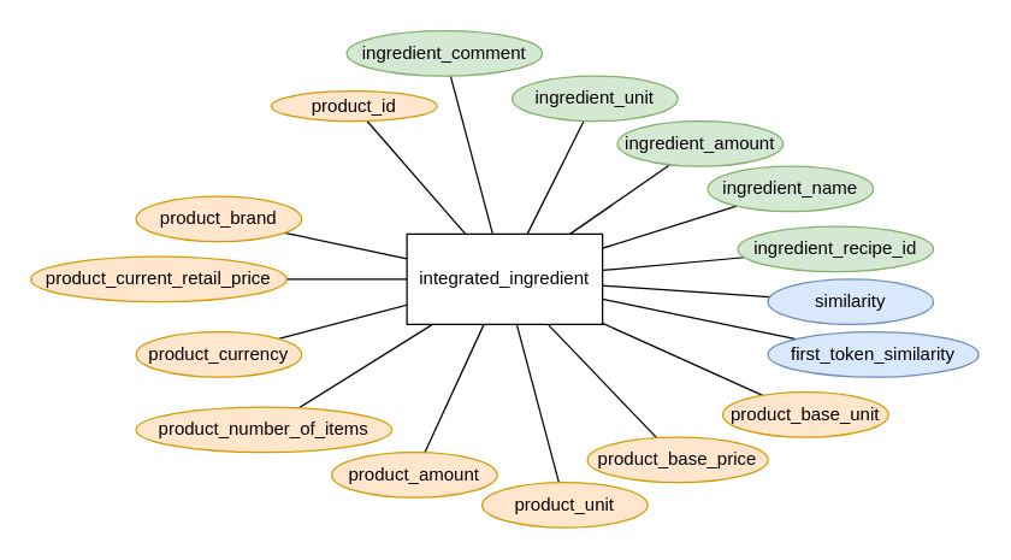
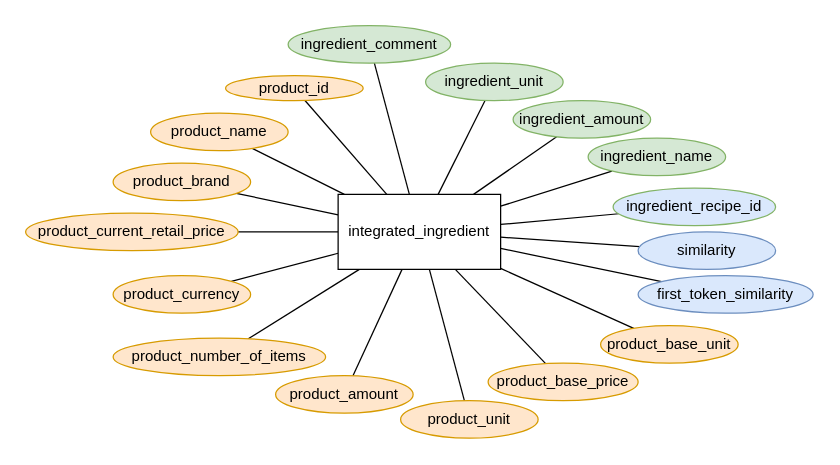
+ <mxCell id="19" value="product_name" style="ellipse;whiteSpace=wrap;html=1;fillColor=#ffe6cc;strokeColor=#d79b00;" vertex="1" parent="1"><mxGeometry x="120" y="90" width="110" height="30" as="geometry" /></mxCell>
+ <mxCell id="15" style="edgeStyle=none;rounded=0;orthogonalLoop=1;jettySize=auto;html=1;endArrow=none;endFill=0;" edge="1" parent="1" source="16" target="19"><mxGeometry relative="1" as="geometry" /></mxCell>
- <mxCell id="28" value="ingredient_recipe_id" style="ellipse;whiteSpace=wrap;html=1;fillColor=#d5e8d4;strokeColor=#82b366;" vertex="1" parent="1"><mxGeometry x="490" y="150" width="130" height="30" as="geometry" /></mxCell>
+ <mxCell id="28" value="ingredient_recipe_id" style="ellipse;whiteSpace=wrap;html=1;fillColor=#dae8fc;strokeColor=#82b366;" vertex="1" parent="1"><mxGeometry x="490" y="150" width="130" height="30" as="geometry" /></mxCell>
